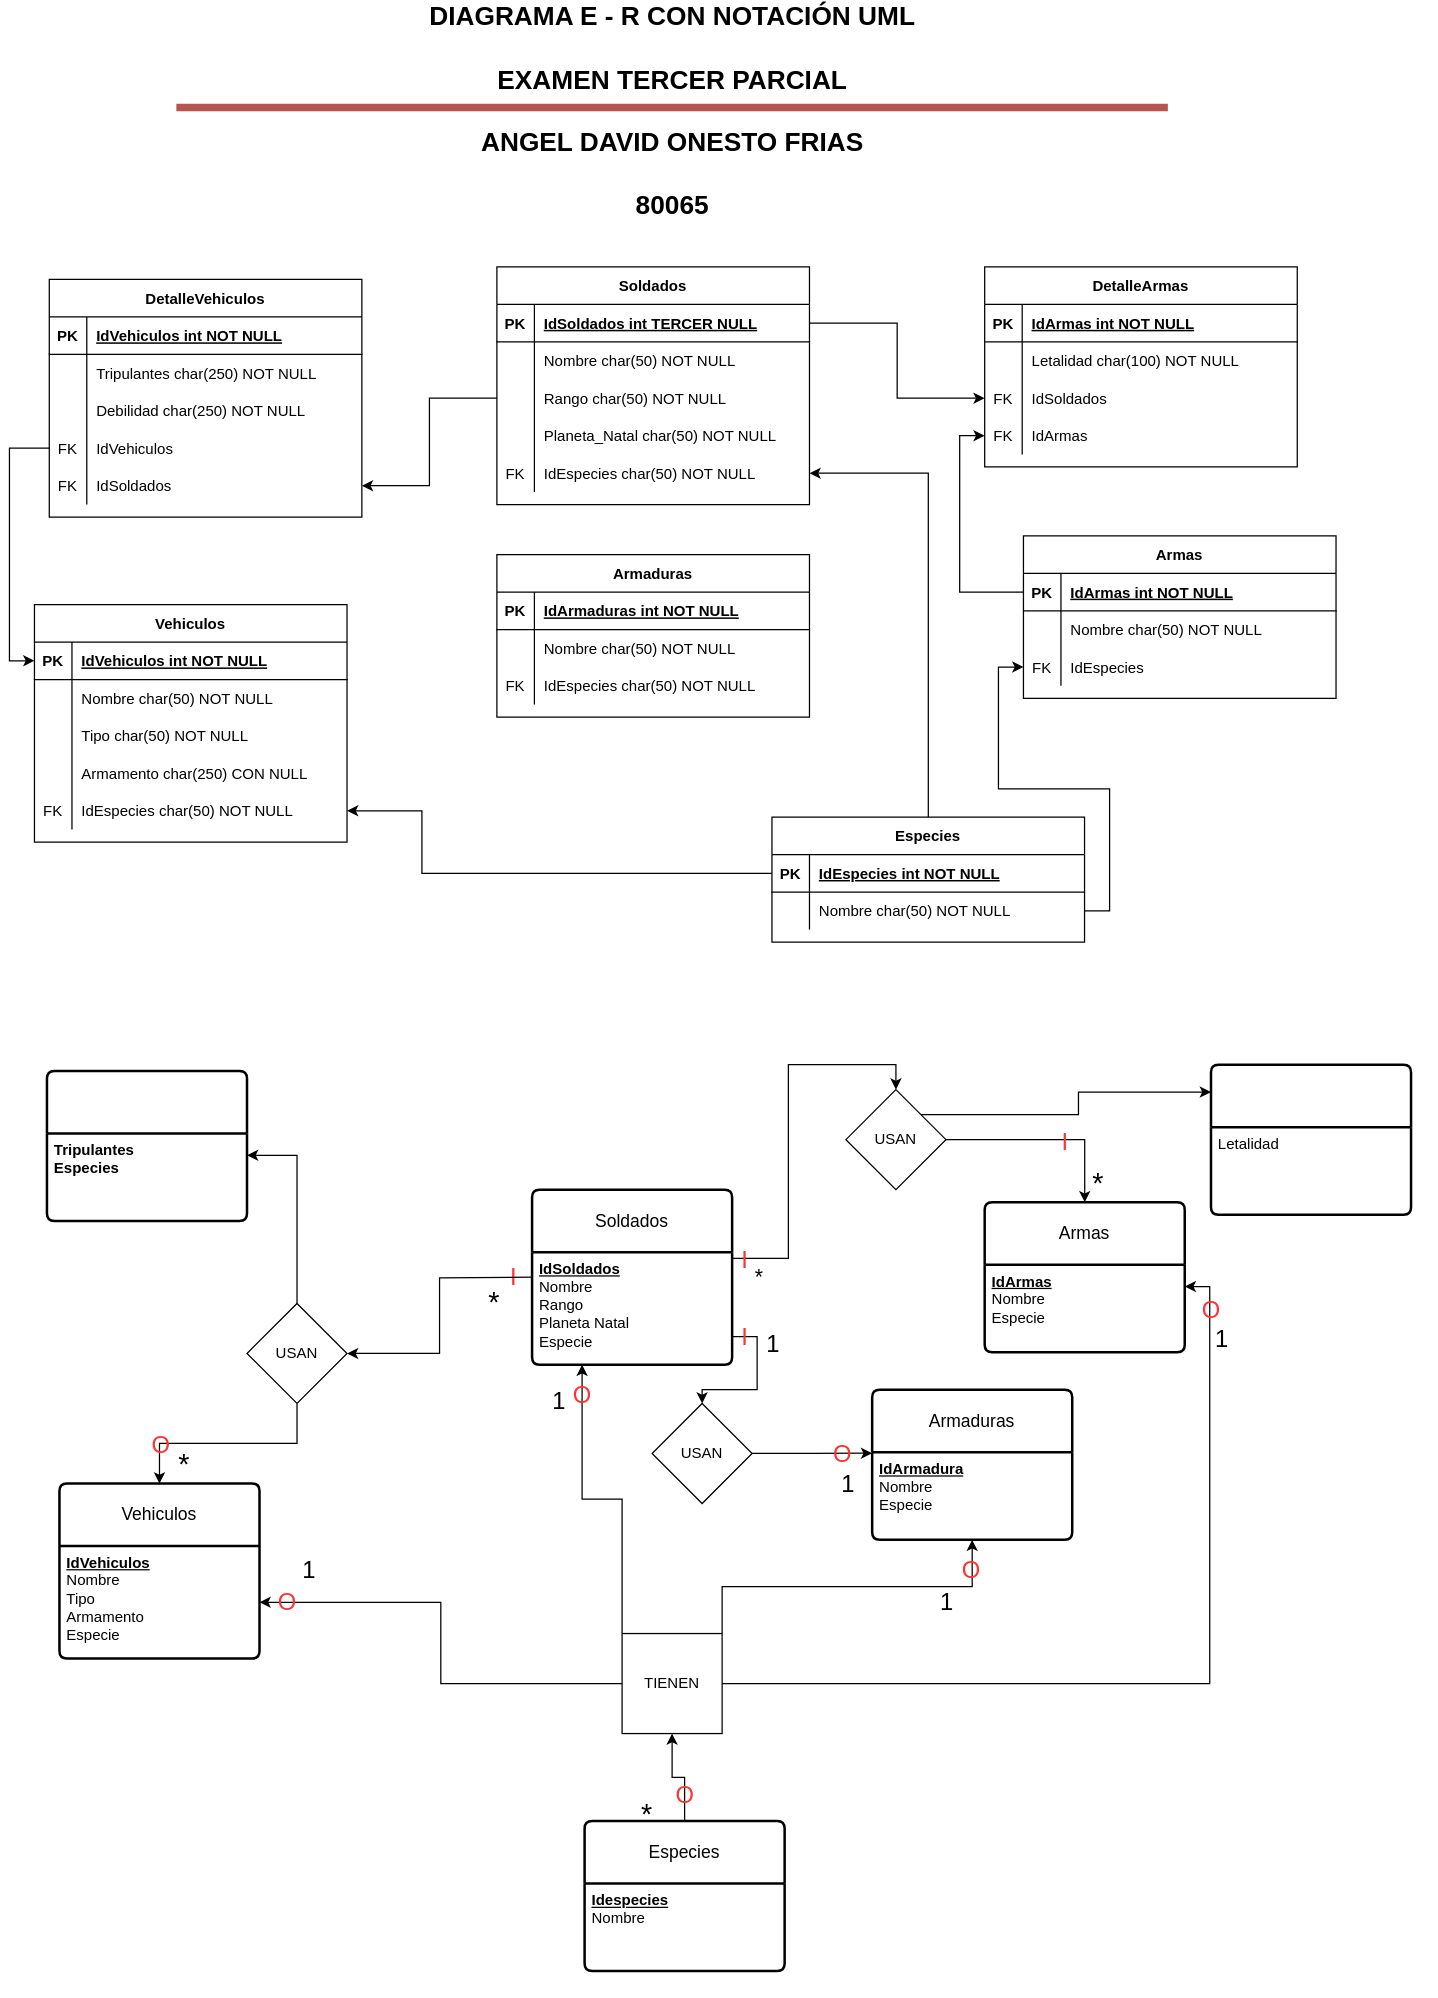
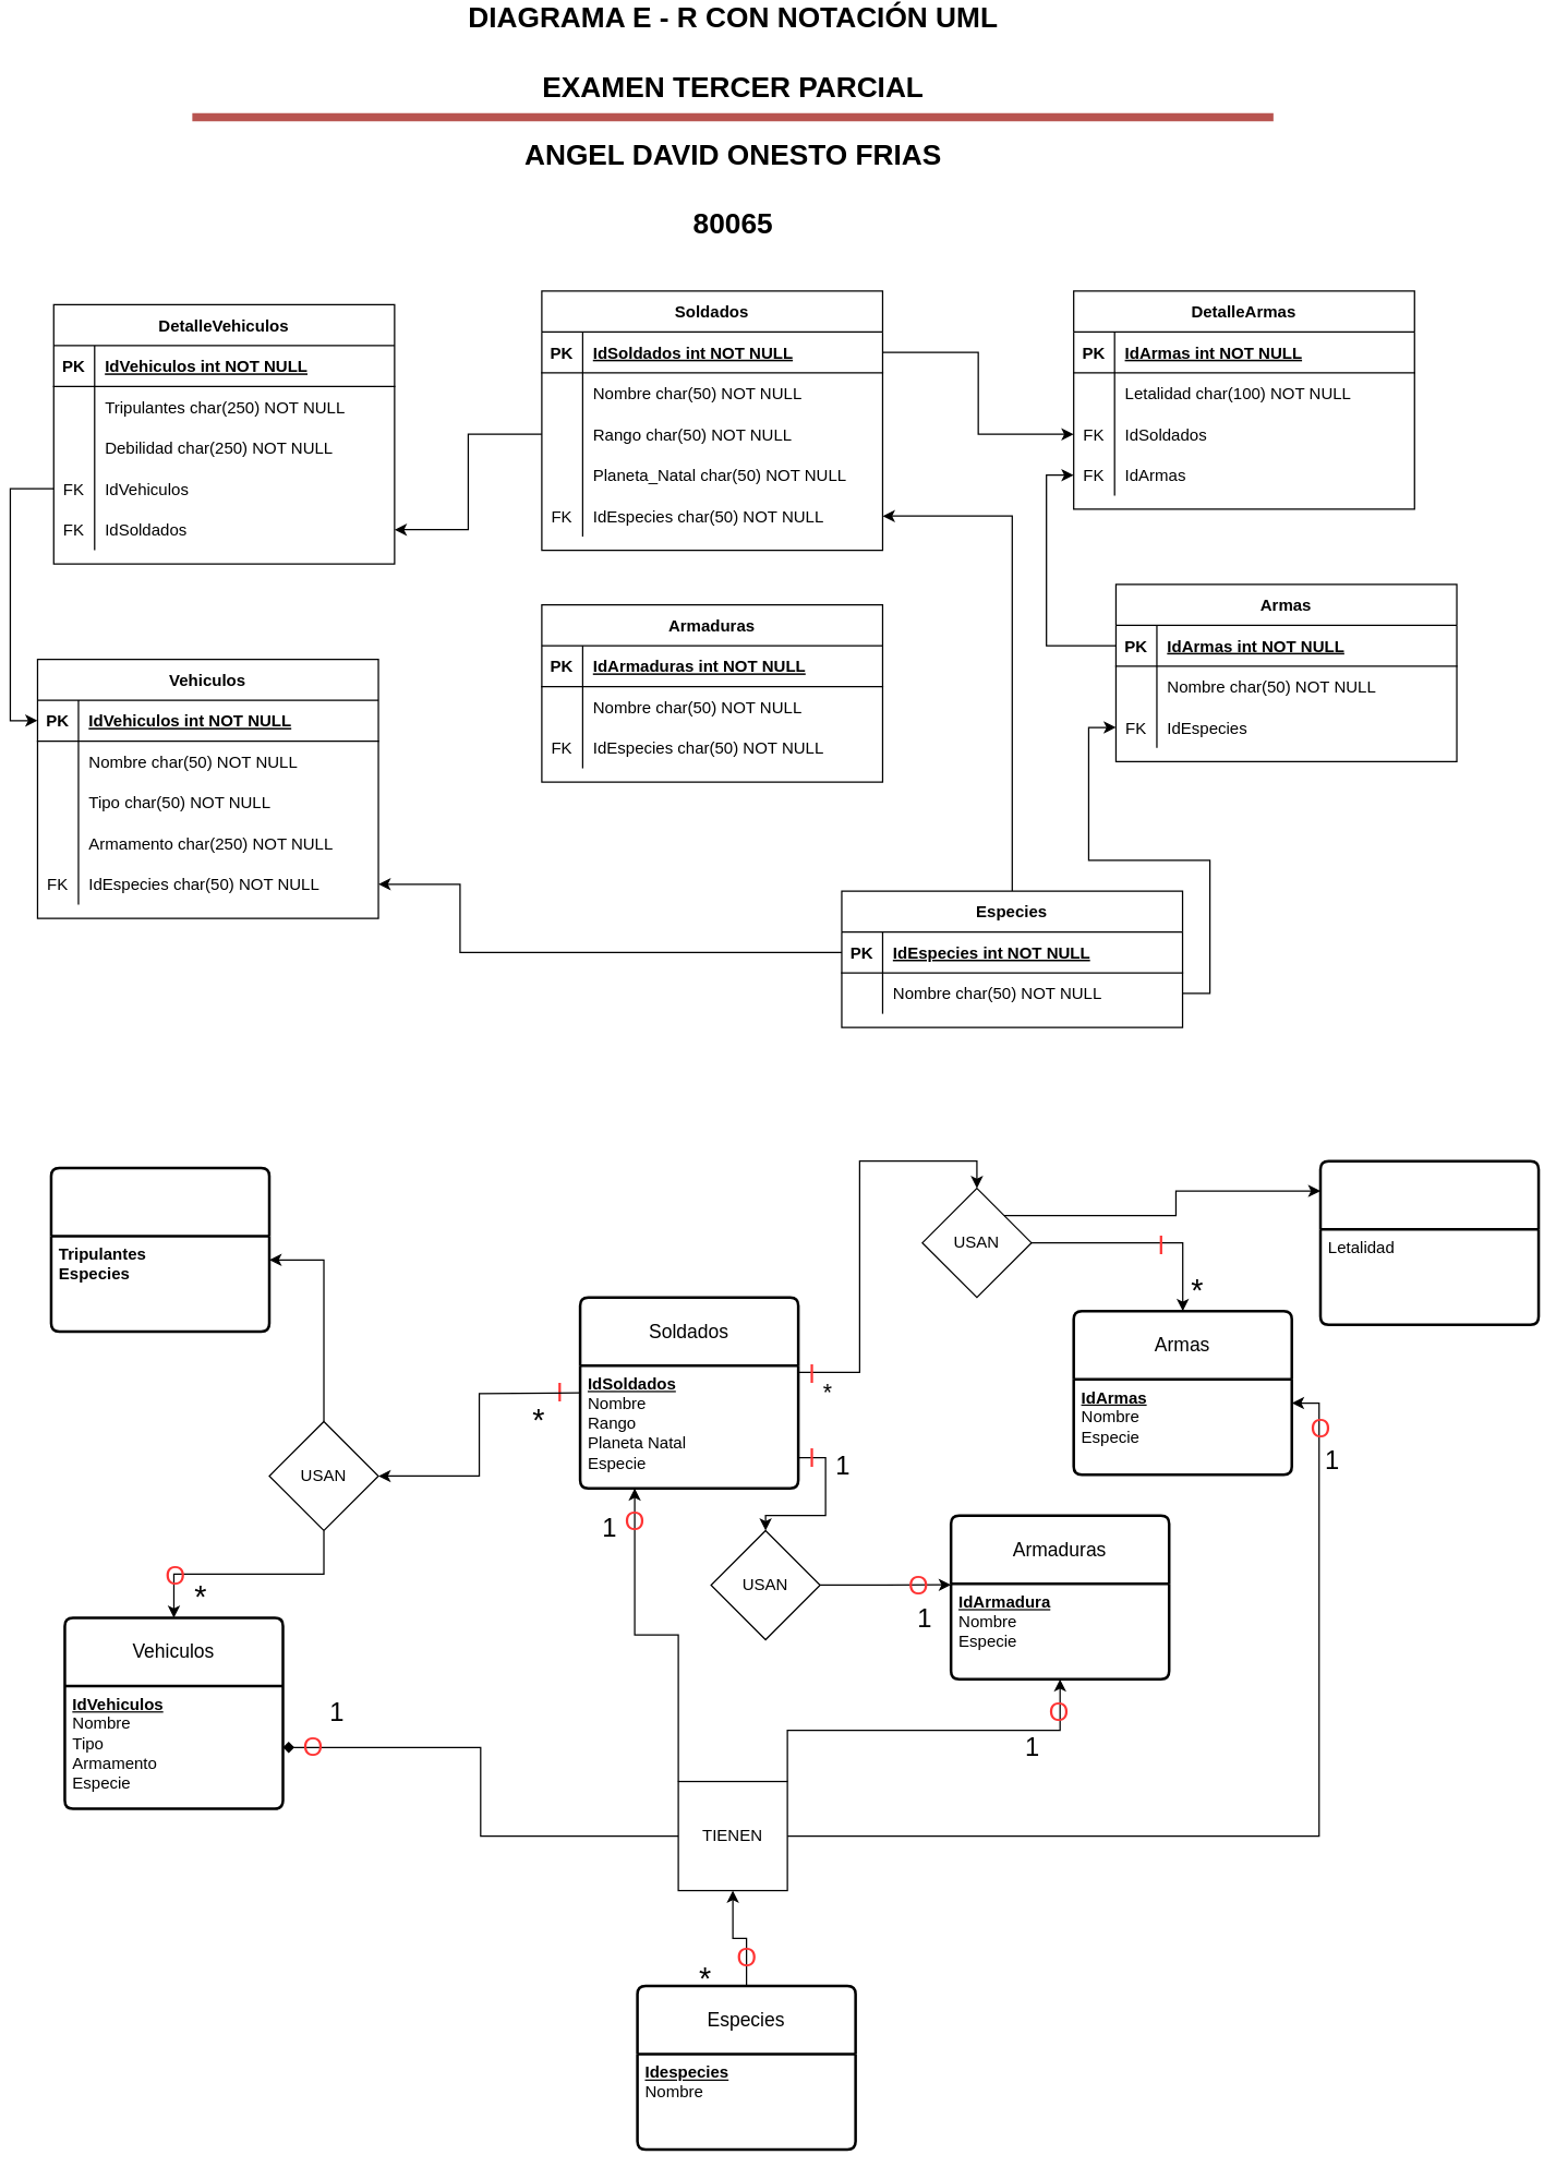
- <mxCell id="43" value="IdSoldados int TERCER NULL " style="shape=partialRectangle;overflow=hidden;connectable=0;fillColor=none;top=0;left=0;bottom=0;right=0;align=left;spacingLeft=6;fontStyle=5;" vertex="1" parent="41"><mxGeometry x="30" width="220" height="30" as="geometry"><mxRectangle width="220" height="30" as="alternateBounds" /></mxGeometry></mxCell>
+ <mxCell id="43" value="IdSoldados int NOT NULL " style="shape=partialRectangle;overflow=hidden;connectable=0;fillColor=none;top=0;left=0;bottom=0;right=0;align=left;spacingLeft=6;fontStyle=5;" vertex="1" parent="41"><mxGeometry x="30" width="220" height="30" as="geometry"><mxRectangle width="220" height="30" as="alternateBounds" /></mxGeometry></mxCell>
- <mxCell id="14" value="Armamento char(250) CON NULL" style="shape=partialRectangle;connectable=0;fillColor=none;top=0;left=0;bottom=0;right=0;align=left;spacingLeft=6;overflow=hidden;" vertex="1" parent="12"><mxGeometry x="30" width="220" height="30" as="geometry"><mxRectangle width="220" height="30" as="alternateBounds" /></mxGeometry></mxCell>
+ <mxCell id="14" value="Armamento char(250) NOT NULL" style="shape=partialRectangle;connectable=0;fillColor=none;top=0;left=0;bottom=0;right=0;align=left;spacingLeft=6;overflow=hidden;" vertex="1" parent="12"><mxGeometry x="30" width="220" height="30" as="geometry"><mxRectangle width="220" height="30" as="alternateBounds" /></mxGeometry></mxCell>
- <mxCell id="111" style="edgeStyle=orthogonalEdgeStyle;rounded=0;orthogonalLoop=1;jettySize=auto;html=1;" edge="1" parent="1" source="113" target="100"><mxGeometry relative="1" as="geometry" /></mxCell>
+ <mxCell id="111" style="edgeStyle=orthogonalEdgeStyle;rounded=0;orthogonalLoop=1;jettySize=auto;html=1;endArrow=diamond;" edge="1" parent="1" source="113" target="100"><mxGeometry relative="1" as="geometry" /></mxCell>
